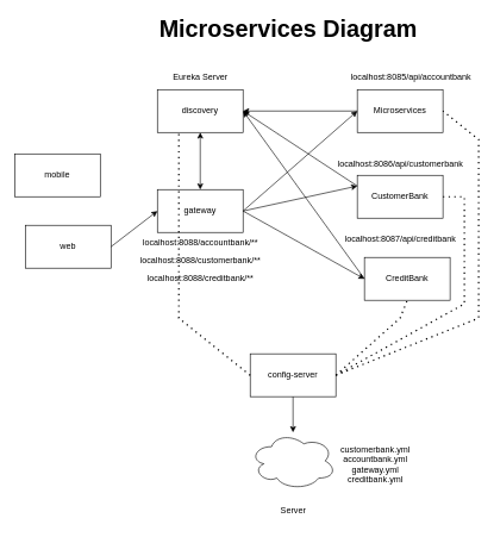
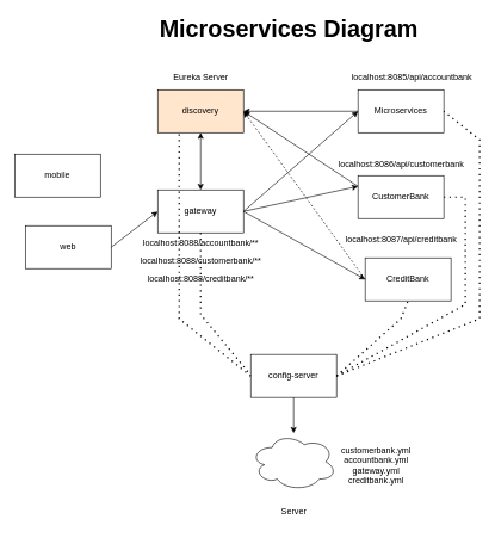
- <mxCell id="5" value="discovery" style="rounded=0;whiteSpace=wrap;html=1;" parent="1" vertex="1"><mxGeometry x="220" y="125" width="120" height="60" as="geometry" /></mxCell>
+ <mxCell id="5" value="discovery" style="rounded=0;whiteSpace=wrap;html=1;fillColor=#ffe6cc;" parent="1" vertex="1"><mxGeometry x="220" y="125" width="120" height="60" as="geometry" /></mxCell>
- <mxCell id="30" value="" style="endArrow=classic;html=1;rounded=0;exitX=0;exitY=0.5;exitDx=0;exitDy=0;entryX=1;entryY=0.5;entryDx=0;entryDy=0;" edge="1" parent="1" source="27" target="5"><mxGeometry width="50" height="50" relative="1" as="geometry"><mxPoint x="500" y="355" as="sourcePoint" /><mxPoint x="350" y="165" as="targetPoint" /></mxGeometry></mxCell>
+ <mxCell id="30" value="" style="endArrow=classic;html=1;rounded=0;exitX=0;exitY=0.5;exitDx=0;exitDy=0;entryX=1;entryY=0.5;entryDx=0;entryDy=0;dashed=1;" edge="1" parent="1" source="27" target="5"><mxGeometry width="50" height="50" relative="1" as="geometry"><mxPoint x="500" y="355" as="sourcePoint" /><mxPoint x="350" y="165" as="targetPoint" /></mxGeometry></mxCell>
+ <mxCell id="9" value="" style="endArrow=none;dashed=1;html=1;dashPattern=1 3;strokeWidth=2;rounded=0;exitX=0.5;exitY=1;exitDx=0;exitDy=0;entryX=-0.033;entryY=0.4;entryDx=0;entryDy=0;entryPerimeter=0;" parent="1" source="4" target="8" edge="1"><mxGeometry width="50" height="50" relative="1" as="geometry"><mxPoint x="380" y="375" as="sourcePoint" /><mxPoint x="430" y="325" as="targetPoint" /><Array as="points"><mxPoint x="280" y="439" /></Array></mxGeometry></mxCell>
